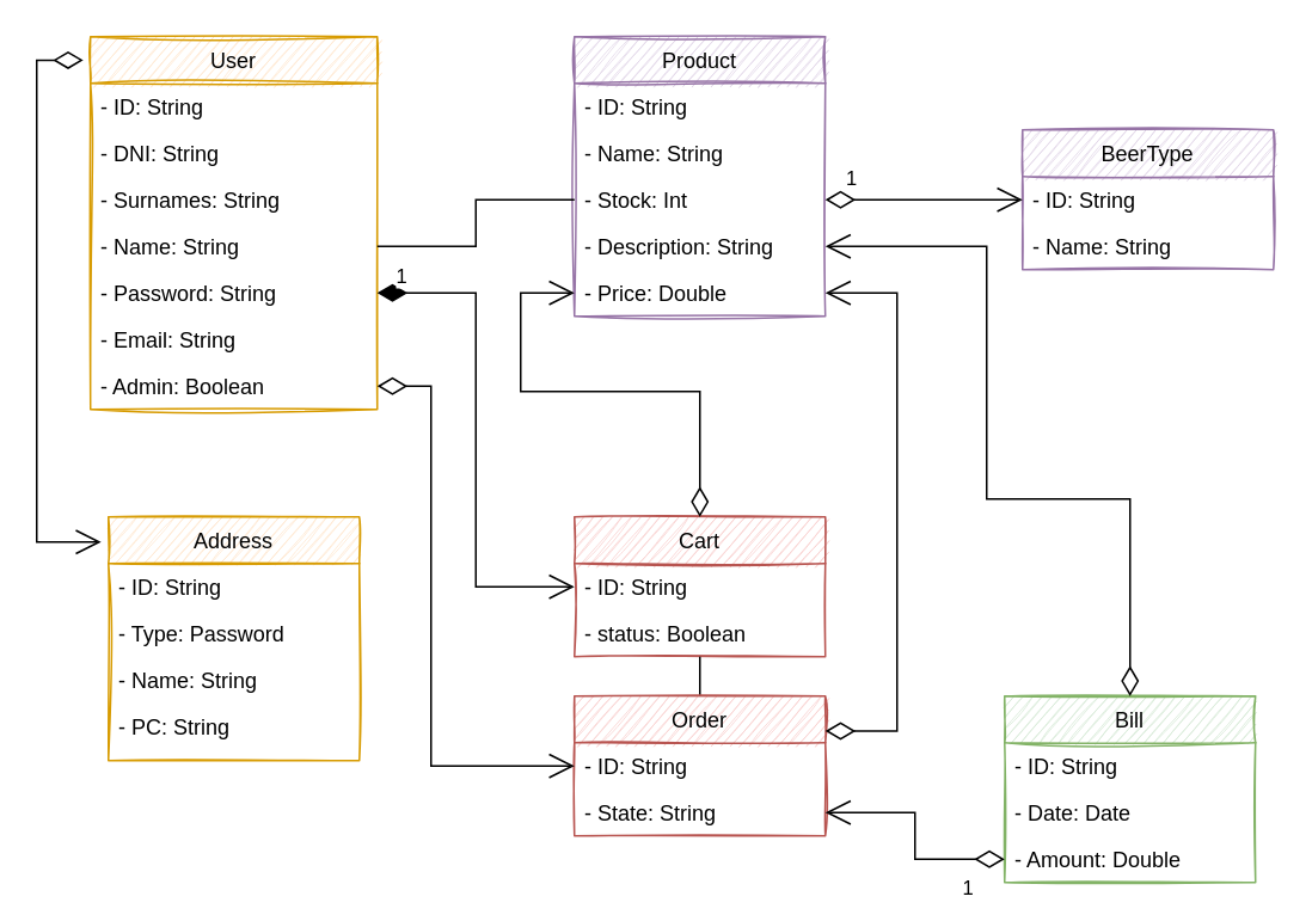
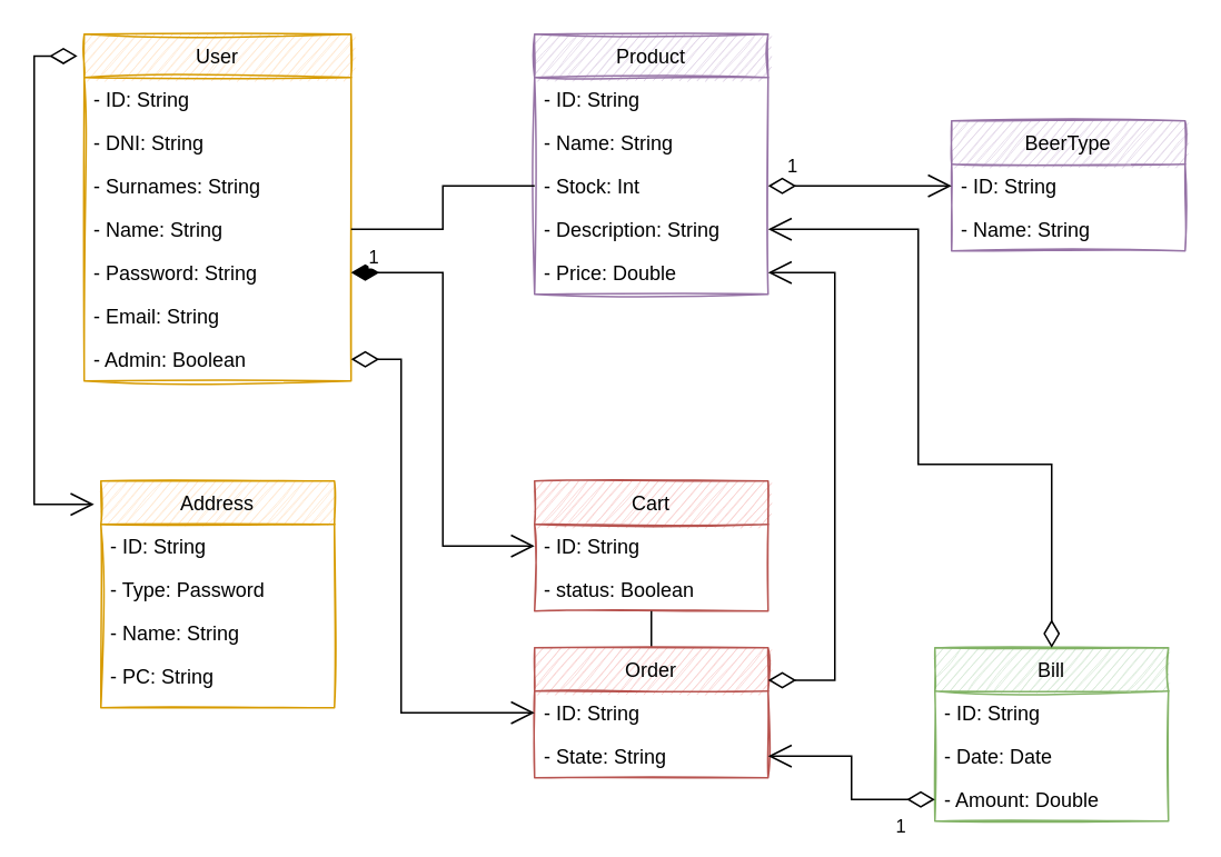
- <mxCell id="43" value="" style="endArrow=open;html=1;endSize=12;startArrow=diamondThin;startSize=14;startFill=0;edgeStyle=orthogonalEdgeStyle;align=left;verticalAlign=bottom;rounded=0;exitX=0.5;exitY=0;exitDx=0;exitDy=0;entryX=0;entryY=0.5;entryDx=0;entryDy=0;" parent="1" source="24" target="20" edge="1"><mxGeometry x="-0.782" y="-20" relative="1" as="geometry"><mxPoint x="410" y="238" as="sourcePoint" /><mxPoint x="430" y="238" as="targetPoint" /><Array as="points"><mxPoint x="390" y="218" /><mxPoint x="290" y="218" /><mxPoint x="290" y="163" /></Array><mxPoint as="offset" /></mxGeometry></mxCell>
